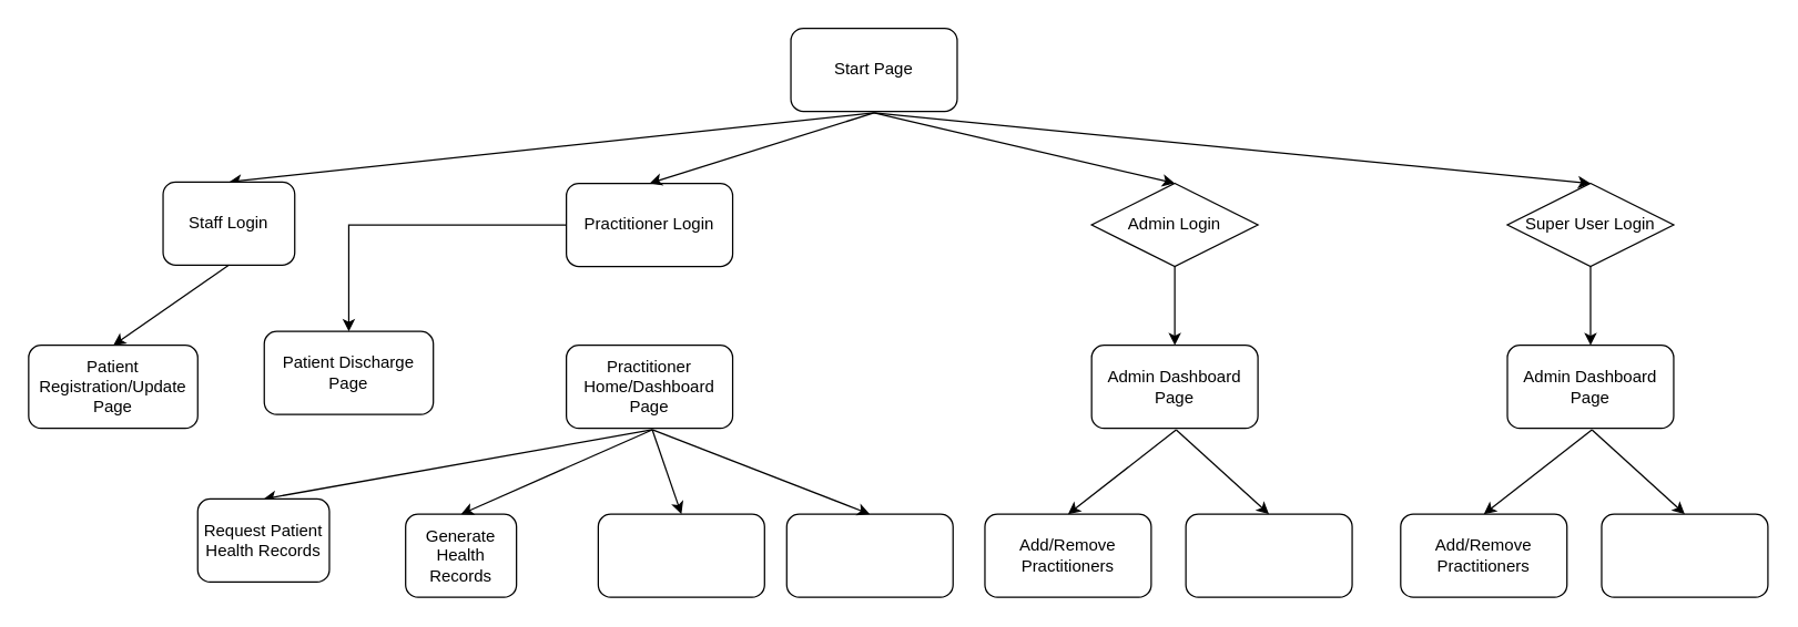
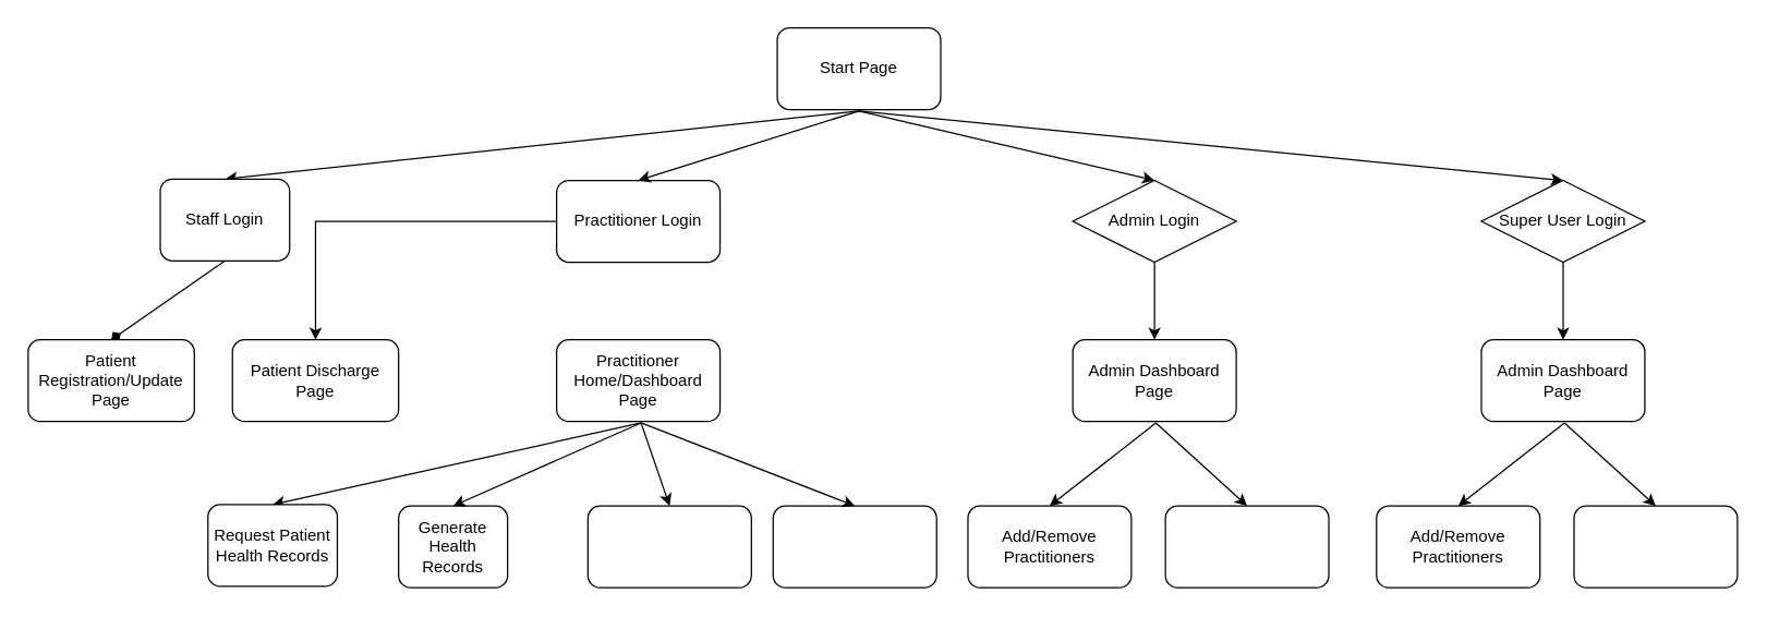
- <mxCell id="14" value="" style="endArrow=classic;html=1;rounded=0;entryX=0.5;entryY=0;entryDx=0;entryDy=0;exitX=0.5;exitY=1;exitDx=0;exitDy=0;" edge="1" parent="1" target="15" source="4"><mxGeometry width="50" height="50" relative="1" as="geometry"><mxPoint x="630" y="199" as="sourcePoint" /><mxPoint x="630" y="279" as="targetPoint" /></mxGeometry></mxCell>
+ <mxCell id="14" value="" style="endArrow=diamond;html=1;rounded=0;entryX=0.5;entryY=0;entryDx=0;entryDy=0;exitX=0.5;exitY=1;exitDx=0;exitDy=0;" edge="1" parent="1" target="15" source="4"><mxGeometry width="50" height="50" relative="1" as="geometry"><mxPoint x="630" y="199" as="sourcePoint" /><mxPoint x="630" y="279" as="targetPoint" /></mxGeometry></mxCell>
- <mxCell id="16" value="Patient Discharge Page" style="rounded=1;whiteSpace=wrap;html=1;" vertex="1" parent="1"><mxGeometry x="190" y="239" width="122" height="60" as="geometry" /></mxCell>
+ <mxCell id="16" value="Patient Discharge Page" style="rounded=1;whiteSpace=wrap;html=1;" vertex="1" parent="1"><mxGeometry x="170" y="249" width="122" height="60" as="geometry" /></mxCell>
- <mxCell id="18" value="Request Patient Health Records&lt;br&gt;" style="rounded=1;whiteSpace=wrap;html=1;" vertex="1" parent="1"><mxGeometry x="142" y="360" width="95" height="60" as="geometry" /></mxCell>
+ <mxCell id="18" value="Request Patient Health Records&lt;br&gt;" style="rounded=1;whiteSpace=wrap;html=1;" vertex="1" parent="1"><mxGeometry x="152" y="370" width="95" height="60" as="geometry" /></mxCell>
